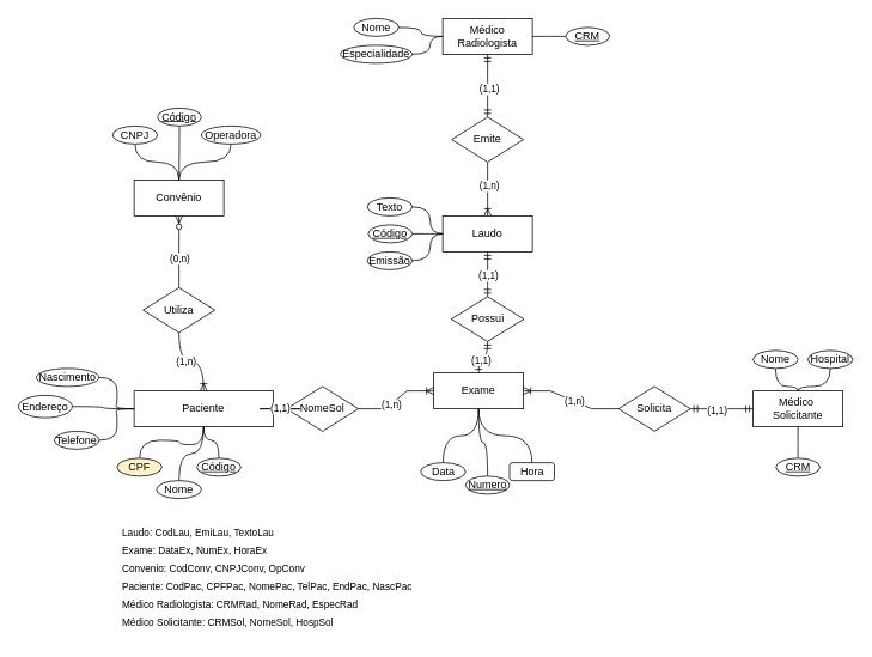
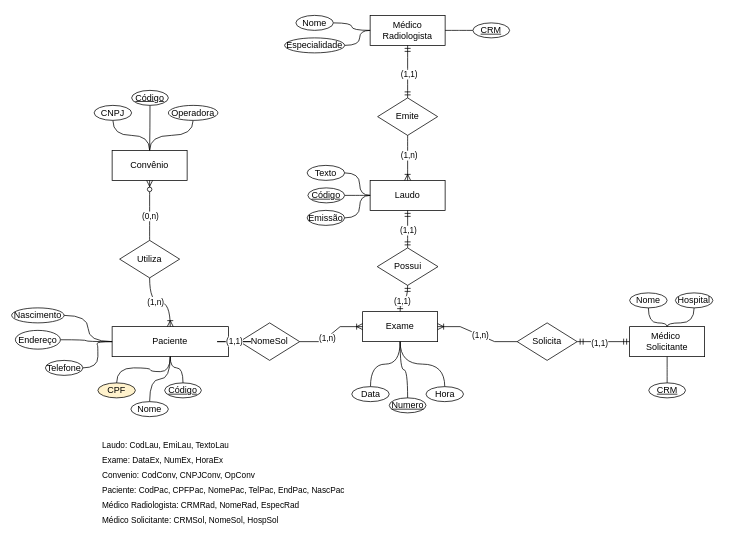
- <mxCell id="46" value="Nascimento" style="ellipse;whiteSpace=wrap;html=1;align=center;" vertex="1" parent="1"><mxGeometry x="40" y="410" width="70" height="20" as="geometry" /></mxCell>
+ <mxCell id="46" value="Nascimento" style="ellipse;whiteSpace=wrap;html=1;align=center;" vertex="1" parent="1"><mxGeometry x="15" y="410" width="70" height="20" as="geometry" /></mxCell>
- <mxCell id="64" value="Hora" style="whiteSpace=wrap;html=1;align=center;rounded=1;" vertex="1" parent="1"><mxGeometry x="567.5" y="515" width="50" height="20" as="geometry" /></mxCell>
+ <mxCell id="64" value="Hora" style="ellipse;whiteSpace=wrap;html=1;align=center;" vertex="1" parent="1"><mxGeometry x="567.5" y="515" width="50" height="20" as="geometry" /></mxCell>
